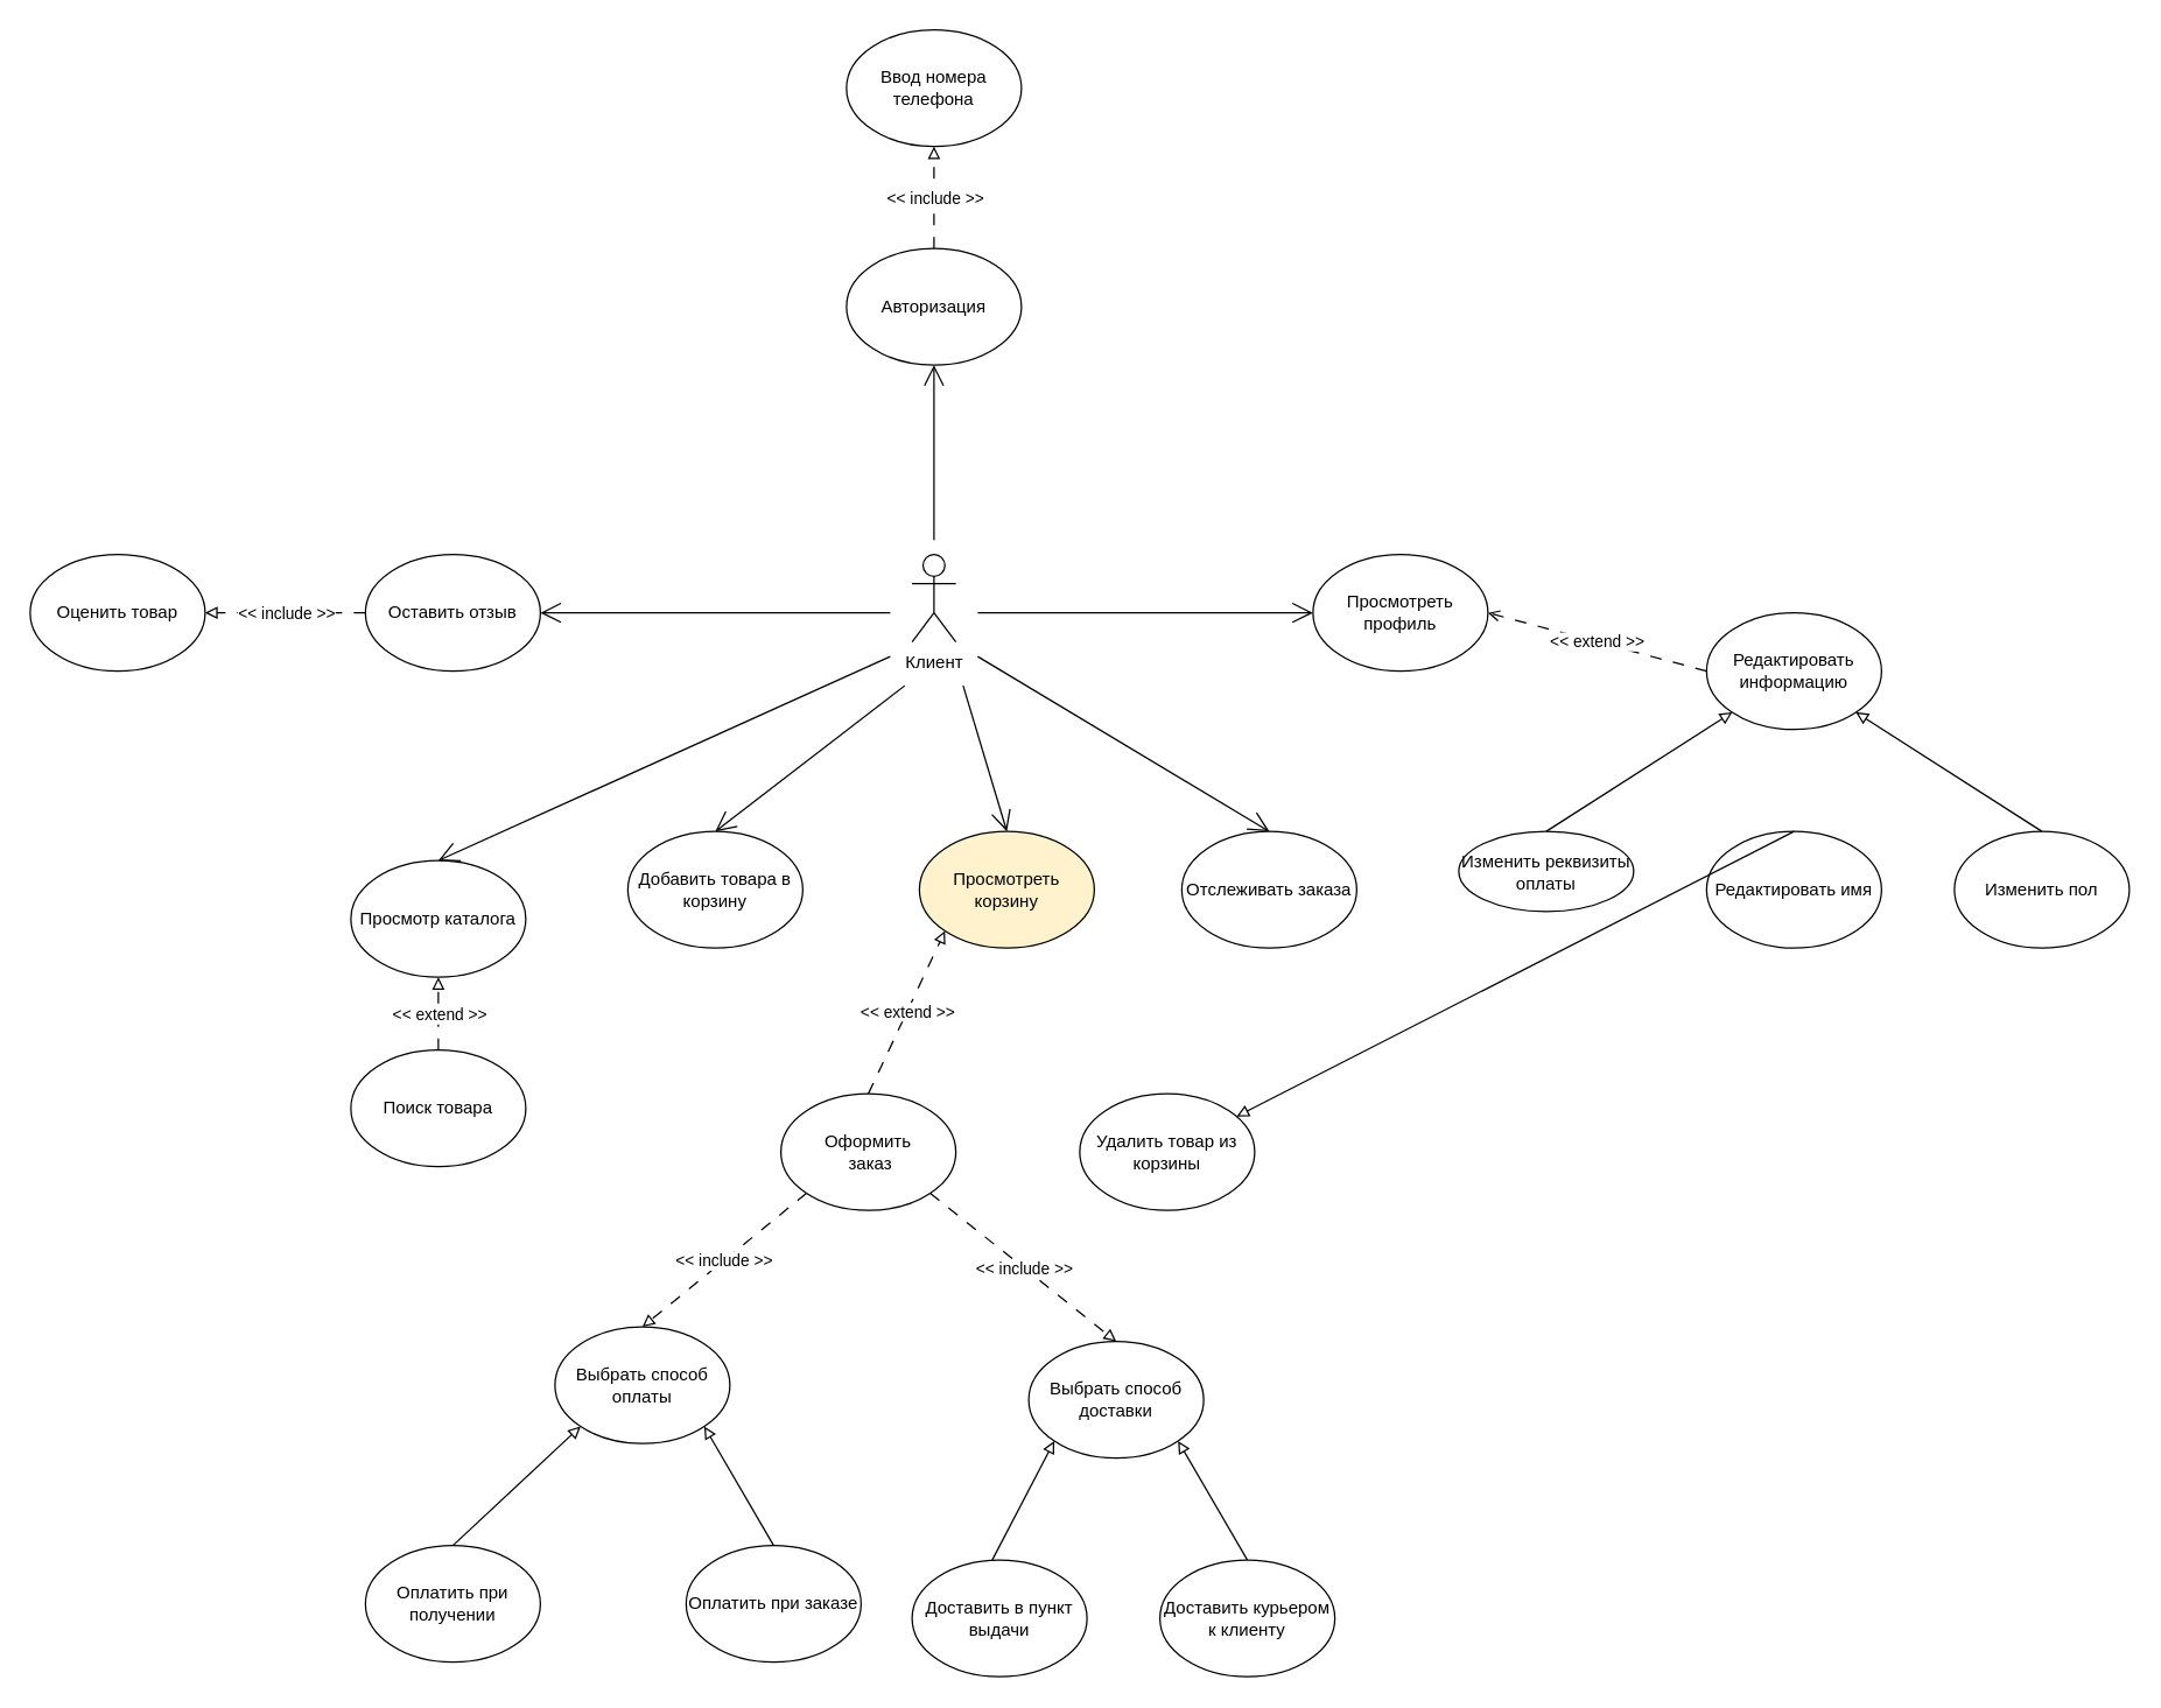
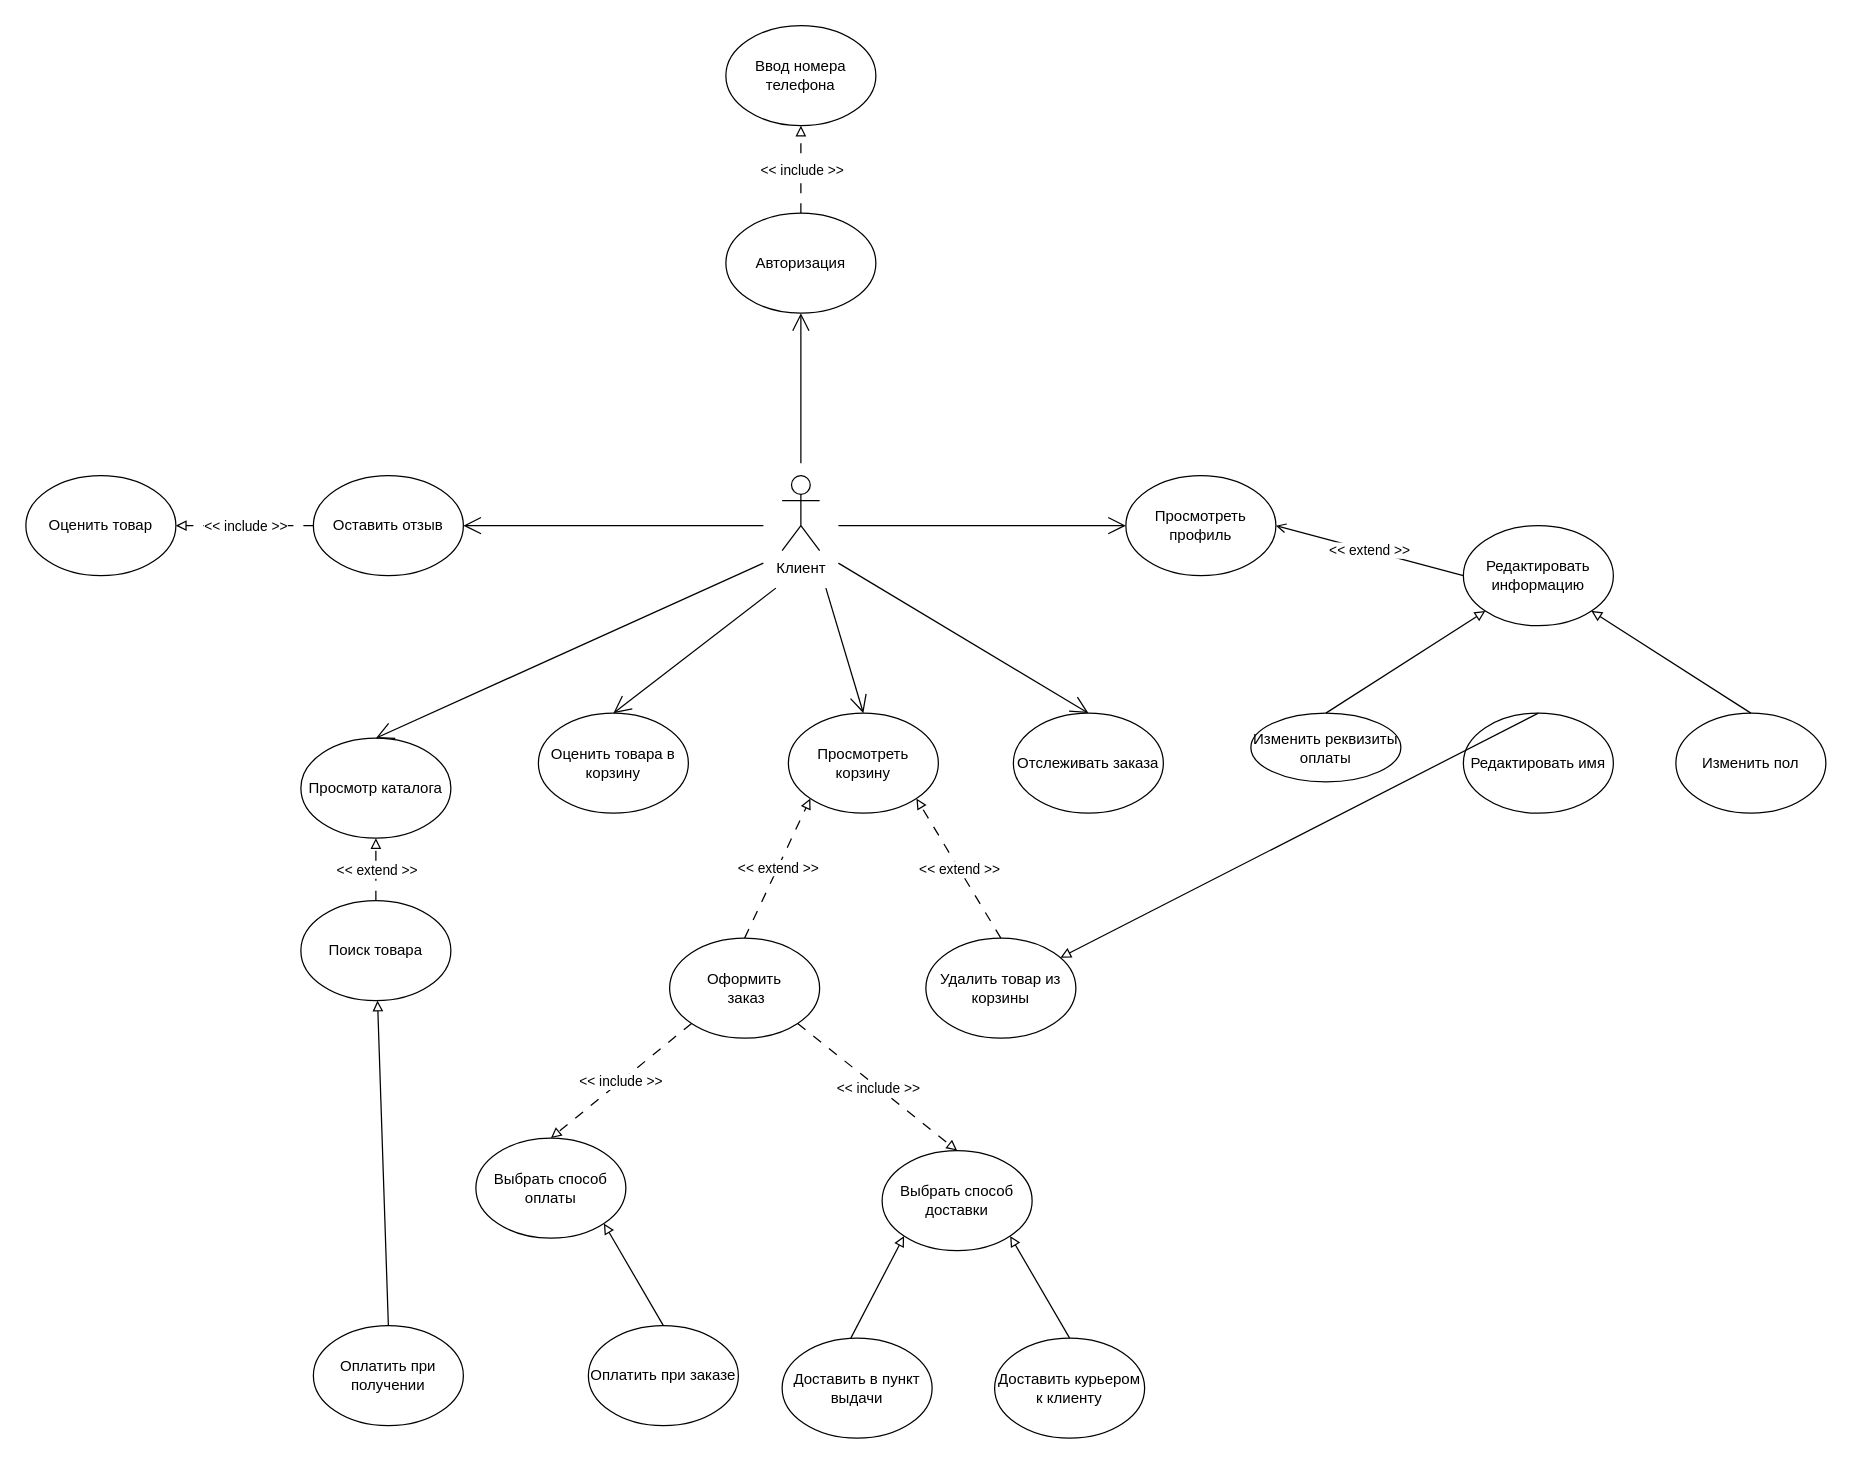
- <mxCell id="34" value="" style="endArrow=open;html=1;rounded=0;exitX=0;exitY=0.5;exitDx=0;exitDy=0;entryX=1;entryY=0.5;entryDx=0;entryDy=0;endFill=0;dashed=1;dashPattern=8 8;" parent="1" source="31" target="30" edge="1"><mxGeometry relative="1" as="geometry"><mxPoint x="1050" y="540" as="sourcePoint" /><mxPoint x="1050" y="460" as="targetPoint" /></mxGeometry></mxCell>
+ <mxCell id="34" value="" style="endArrow=open;html=1;rounded=0;exitX=0;exitY=0.5;exitDx=0;exitDy=0;entryX=1;entryY=0.5;entryDx=0;entryDy=0;endFill=0;dashed=0;dashPattern=8 8;" parent="1" source="31" target="30" edge="1"><mxGeometry relative="1" as="geometry"><mxPoint x="1050" y="540" as="sourcePoint" /><mxPoint x="1050" y="460" as="targetPoint" /></mxGeometry></mxCell>
- <mxCell id="8" value="Добавить товара в корзину" style="ellipse;whiteSpace=wrap;html=1;" parent="1" vertex="1"><mxGeometry x="430" y="570" width="120" height="80" as="geometry" /></mxCell>
+ <mxCell id="8" value="Оценить товара в корзину" style="ellipse;whiteSpace=wrap;html=1;" parent="1" vertex="1"><mxGeometry x="430" y="570" width="120" height="80" as="geometry" /></mxCell>
- <mxCell id="21" value="Просмотреть корзину" style="ellipse;whiteSpace=wrap;html=1;fillColor=#fff2cc;" parent="1" vertex="1"><mxGeometry x="630" y="570" width="120" height="80" as="geometry" /></mxCell>
+ <mxCell id="21" value="Просмотреть корзину" style="ellipse;whiteSpace=wrap;html=1;" parent="1" vertex="1"><mxGeometry x="630" y="570" width="120" height="80" as="geometry" /></mxCell>
+ <mxCell id="25" value="" style="endArrow=block;html=1;rounded=0;exitX=0.5;exitY=0;exitDx=0;exitDy=0;endFill=0;entryX=1;entryY=1;entryDx=0;entryDy=0;dashed=1;dashPattern=8 8;" parent="1" source="24" target="21" edge="1"><mxGeometry relative="1" as="geometry"><mxPoint x="605" y="760" as="sourcePoint" /><mxPoint x="658" y="648" as="targetPoint" /></mxGeometry></mxCell>
+ <mxCell id="26" value="&amp;lt;&amp;lt; extend &amp;gt;&amp;gt;" style="edgeLabel;resizable=0;html=1;;align=center;verticalAlign=middle;" parent="25" connectable="0" vertex="1"><mxGeometry relative="1" as="geometry" /></mxCell>
- <mxCell id="51" value="" style="endArrow=block;html=1;rounded=0;exitX=0.5;exitY=0;exitDx=0;exitDy=0;entryX=0;entryY=1;entryDx=0;entryDy=0;endFill=0;" parent="1" source="39" target="10" edge="1"><mxGeometry width="50" height="50" relative="1" as="geometry"><mxPoint x="300" y="1061.553" as="sourcePoint" /><mxPoint x="418" y="999.553" as="targetPoint" /></mxGeometry></mxCell>
+ <mxCell id="51" value="" style="endArrow=block;html=1;rounded=0;exitX=0.5;exitY=0;exitDx=0;exitDy=0;endFill=0;" parent="1" source="39" target="5" edge="1"><mxGeometry width="50" height="50" relative="1" as="geometry"><mxPoint x="300" y="1061.553" as="sourcePoint" /><mxPoint x="418" y="999.553" as="targetPoint" /></mxGeometry></mxCell>
